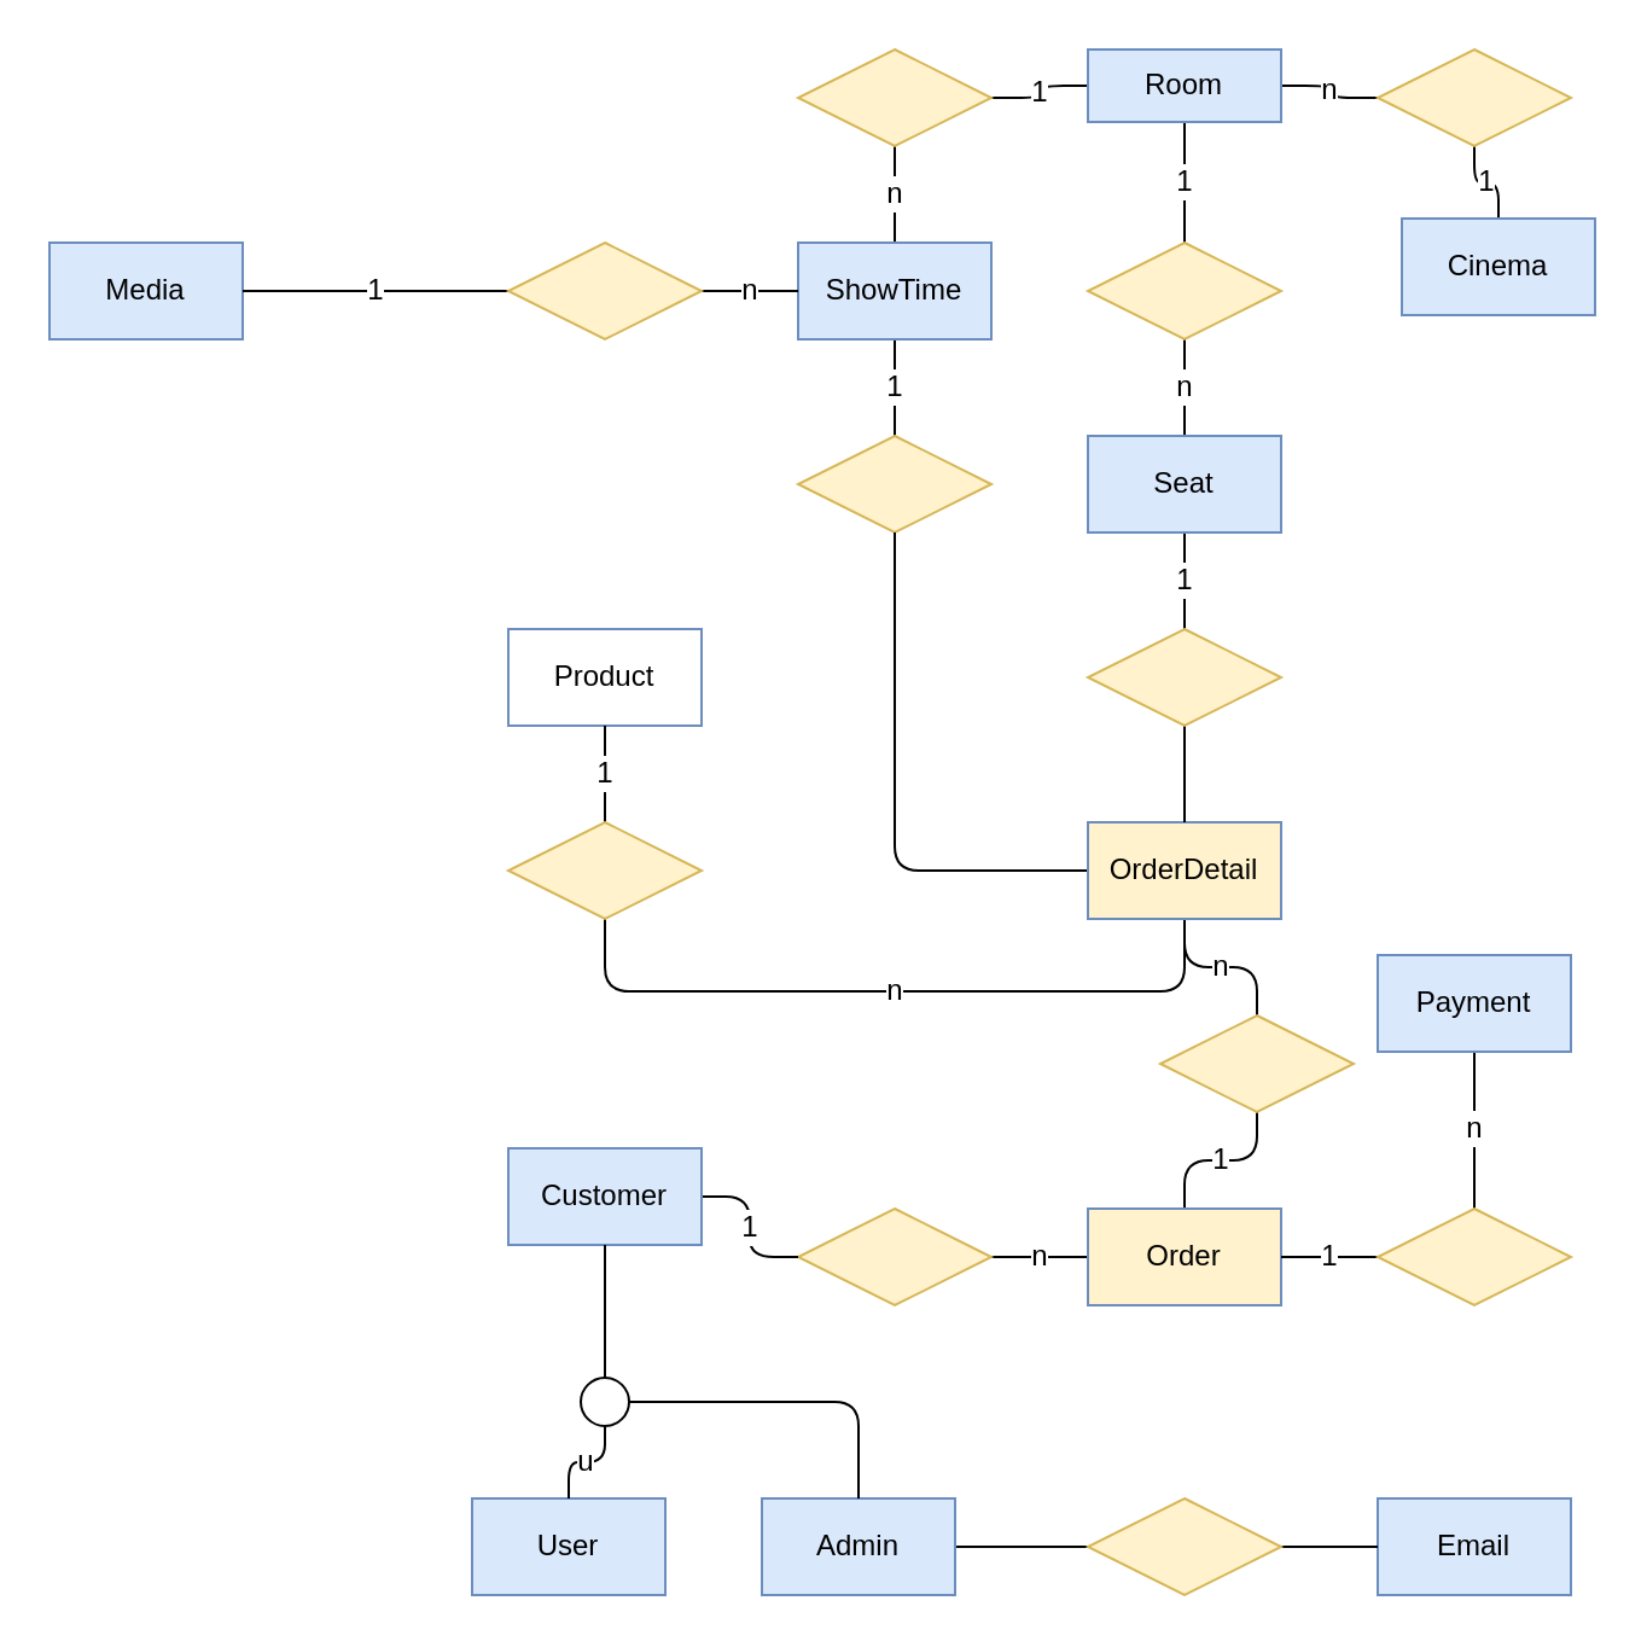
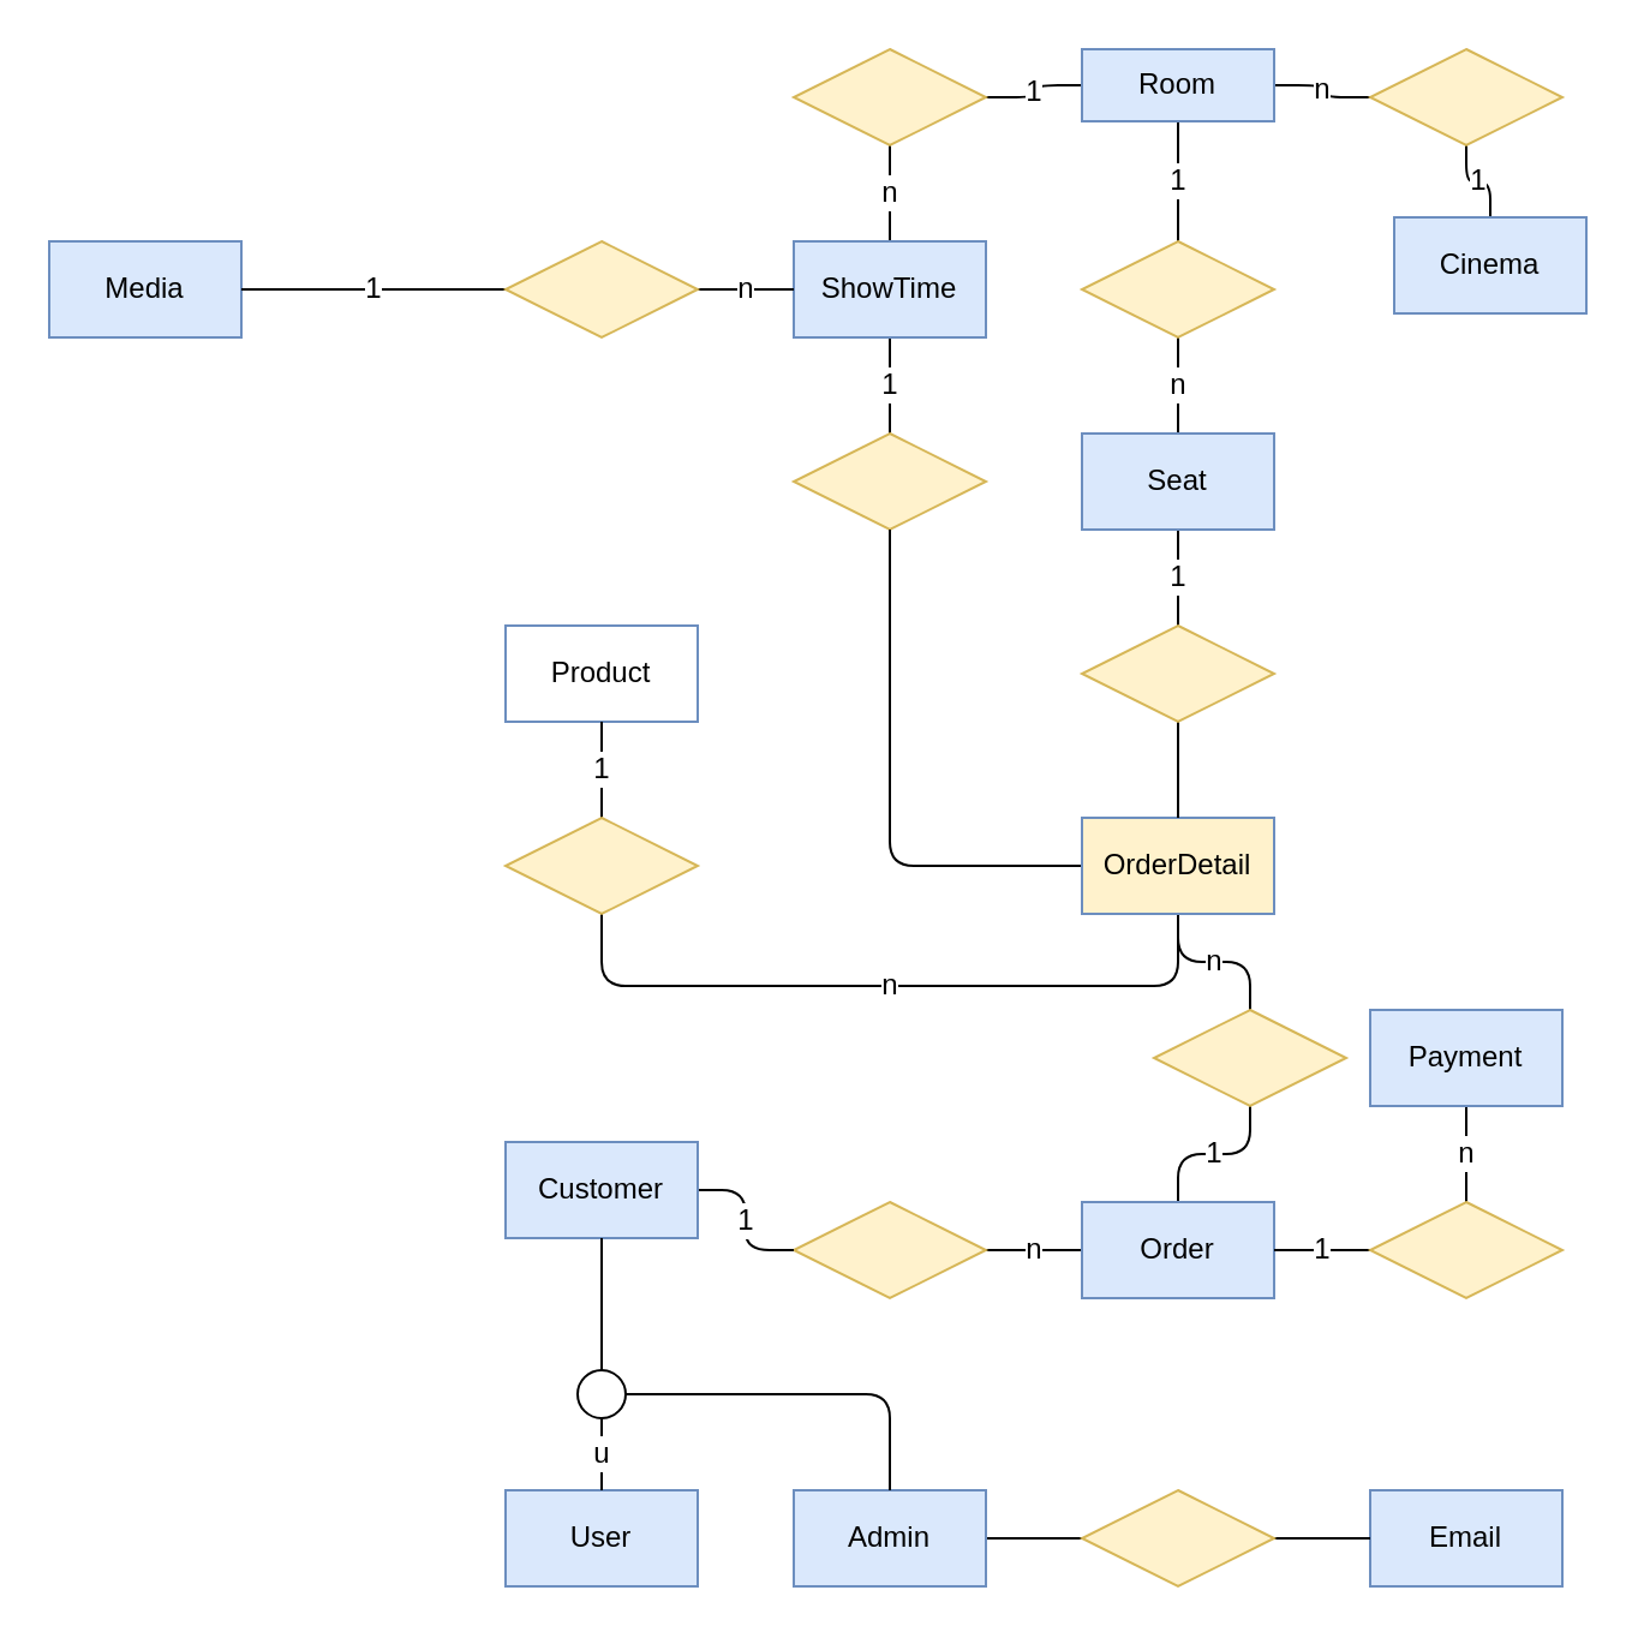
- <mxCell id="43" value="Payment" style="whiteSpace=wrap;html=1;align=center;fillColor=#dae8fc;strokeColor=#6c8ebf;" parent="1" vertex="1"><mxGeometry x="570" y="395" width="80" height="40" as="geometry" /></mxCell>
+ <mxCell id="43" value="Payment" style="whiteSpace=wrap;html=1;align=center;fillColor=#dae8fc;strokeColor=#6c8ebf;" parent="1" vertex="1"><mxGeometry x="570" y="420" width="80" height="40" as="geometry" /></mxCell>
- <mxCell id="30" value="Order" style="whiteSpace=wrap;html=1;align=center;fillColor=#fff2cc;strokeColor=#6c8ebf;" parent="1" vertex="1"><mxGeometry x="450" y="500" width="80" height="40" as="geometry" /></mxCell>
+ <mxCell id="30" value="Order" style="whiteSpace=wrap;html=1;align=center;fillColor=#dae8fc;strokeColor=#6c8ebf;" parent="1" vertex="1"><mxGeometry x="450" y="500" width="80" height="40" as="geometry" /></mxCell>
- <mxCell id="22" value="User" style="whiteSpace=wrap;html=1;align=center;fillColor=#dae8fc;strokeColor=#6c8ebf;" parent="1" vertex="1"><mxGeometry x="195" y="620" width="80" height="40" as="geometry" /></mxCell>
+ <mxCell id="22" value="User" style="whiteSpace=wrap;html=1;align=center;fillColor=#dae8fc;strokeColor=#6c8ebf;" parent="1" vertex="1"><mxGeometry x="210" y="620" width="80" height="40" as="geometry" /></mxCell>
- <mxCell id="28" value="Admin" style="whiteSpace=wrap;html=1;align=center;fillColor=#dae8fc;strokeColor=#6c8ebf;" parent="1" vertex="1"><mxGeometry x="315" y="620" width="80" height="40" as="geometry" /></mxCell>
+ <mxCell id="28" value="Admin" style="whiteSpace=wrap;html=1;align=center;fillColor=#dae8fc;strokeColor=#6c8ebf;" parent="1" vertex="1"><mxGeometry x="330" y="620" width="80" height="40" as="geometry" /></mxCell>
